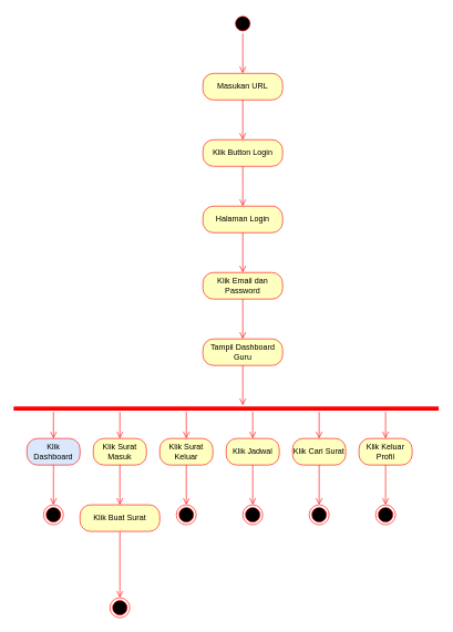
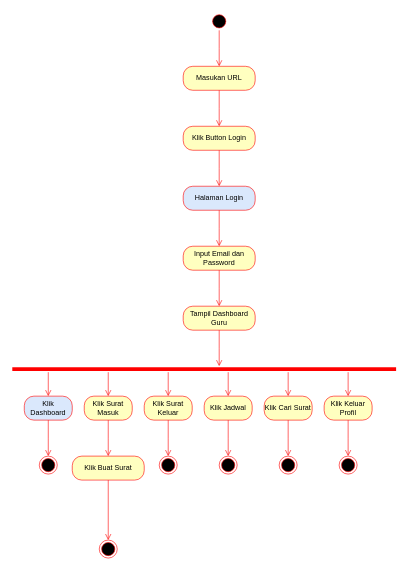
- <mxCell id="8" value="Halaman Login" style="rounded=1;whiteSpace=wrap;html=1;arcSize=40;fontColor=#000000;fillColor=#ffffc0;strokeColor=#ff0000;" vertex="1" parent="1"><mxGeometry x="305" y="310" width="120" height="40" as="geometry" /></mxCell>
+ <mxCell id="8" value="Halaman Login" style="rounded=1;whiteSpace=wrap;html=1;arcSize=40;fontColor=#000000;fillColor=#dae8fc;strokeColor=#ff0000;" vertex="1" parent="1"><mxGeometry x="305" y="310" width="120" height="40" as="geometry" /></mxCell>
- <mxCell id="10" value="Klik Email dan Password" style="rounded=1;whiteSpace=wrap;html=1;arcSize=40;fontColor=#000000;fillColor=#ffffc0;strokeColor=#ff0000;" vertex="1" parent="1"><mxGeometry x="305" y="410" width="120" height="40" as="geometry" /></mxCell>
+ <mxCell id="10" value="Input Email dan Password" style="rounded=1;whiteSpace=wrap;html=1;arcSize=40;fontColor=#000000;fillColor=#ffffc0;strokeColor=#ff0000;" vertex="1" parent="1"><mxGeometry x="305" y="410" width="120" height="40" as="geometry" /></mxCell>
